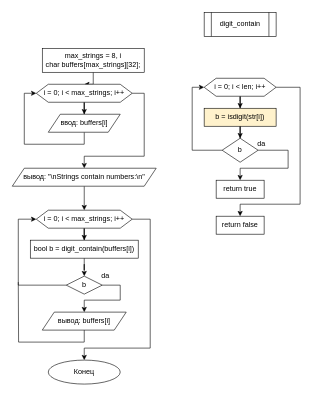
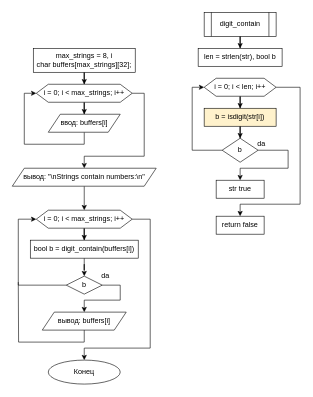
+ <mxCell id="5" value="" style="edgeStyle=orthogonalEdgeStyle;rounded=0;orthogonalLoop=1;jettySize=auto;html=1;" edge="1" parent="1" source="6" target="10"><mxGeometry relative="1" as="geometry" /></mxCell>
+ <mxCell id="10" value="len =&amp;nbsp;strlen(str), bool b" style="whiteSpace=wrap;html=1;" vertex="1" parent="1"><mxGeometry x="329.97" y="80" width="140" height="30" as="geometry" /></mxCell>
- <mxCell id="4" value="max_strings = 8, i&lt;br&gt;char buffers[max_strings][32];" style="whiteSpace=wrap;html=1;" vertex="1" parent="1"><mxGeometry x="70" y="80" width="170" height="40" as="geometry" /></mxCell>
+ <mxCell id="4" value="max_strings = 8, i&lt;br&gt;char buffers[max_strings][32];" style="whiteSpace=wrap;html=1;" vertex="1" parent="1"><mxGeometry x="55" y="80" width="170" height="40" as="geometry" /></mxCell>
- <mxCell id="16" value="return true" style="whiteSpace=wrap;html=1;" vertex="1" parent="1"><mxGeometry x="359.97" y="300" width="80" height="30" as="geometry" /></mxCell>
+ <mxCell id="16" value="str true" style="whiteSpace=wrap;html=1;" vertex="1" parent="1"><mxGeometry x="359.97" y="300" width="80" height="30" as="geometry" /></mxCell>
